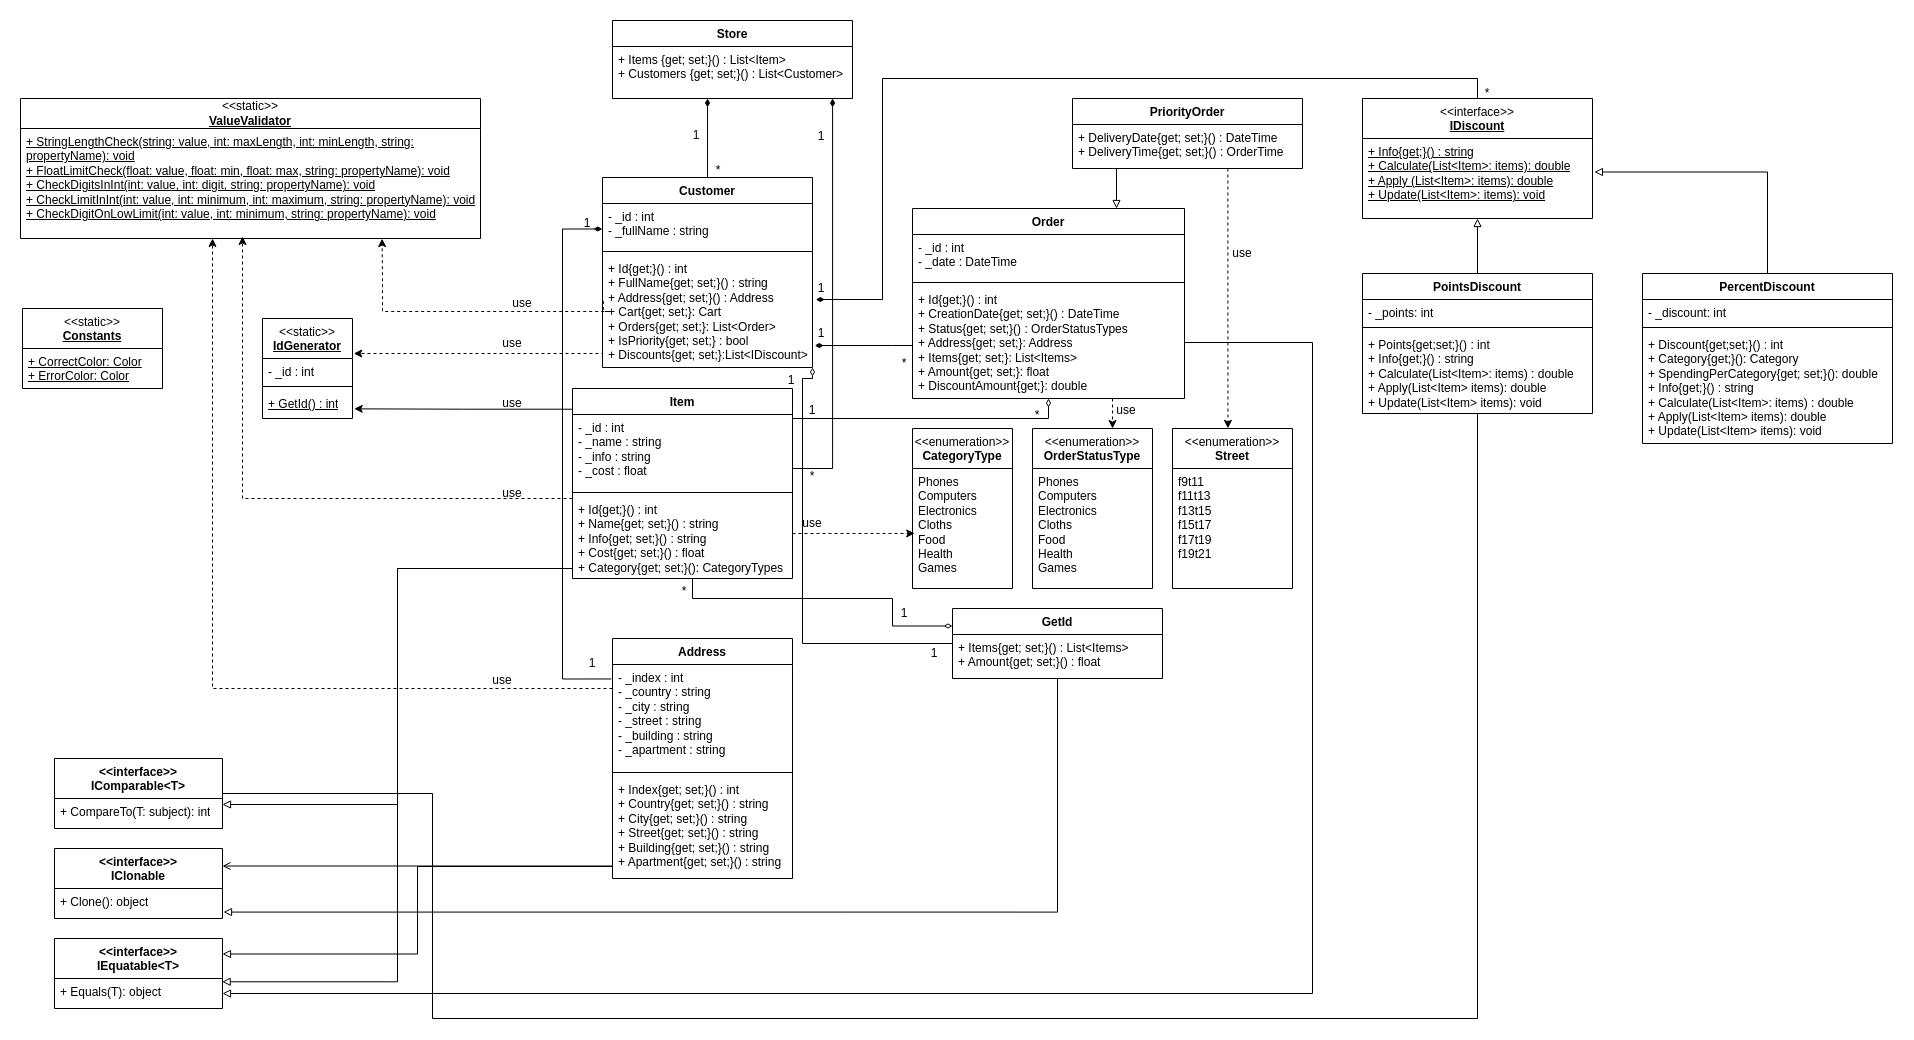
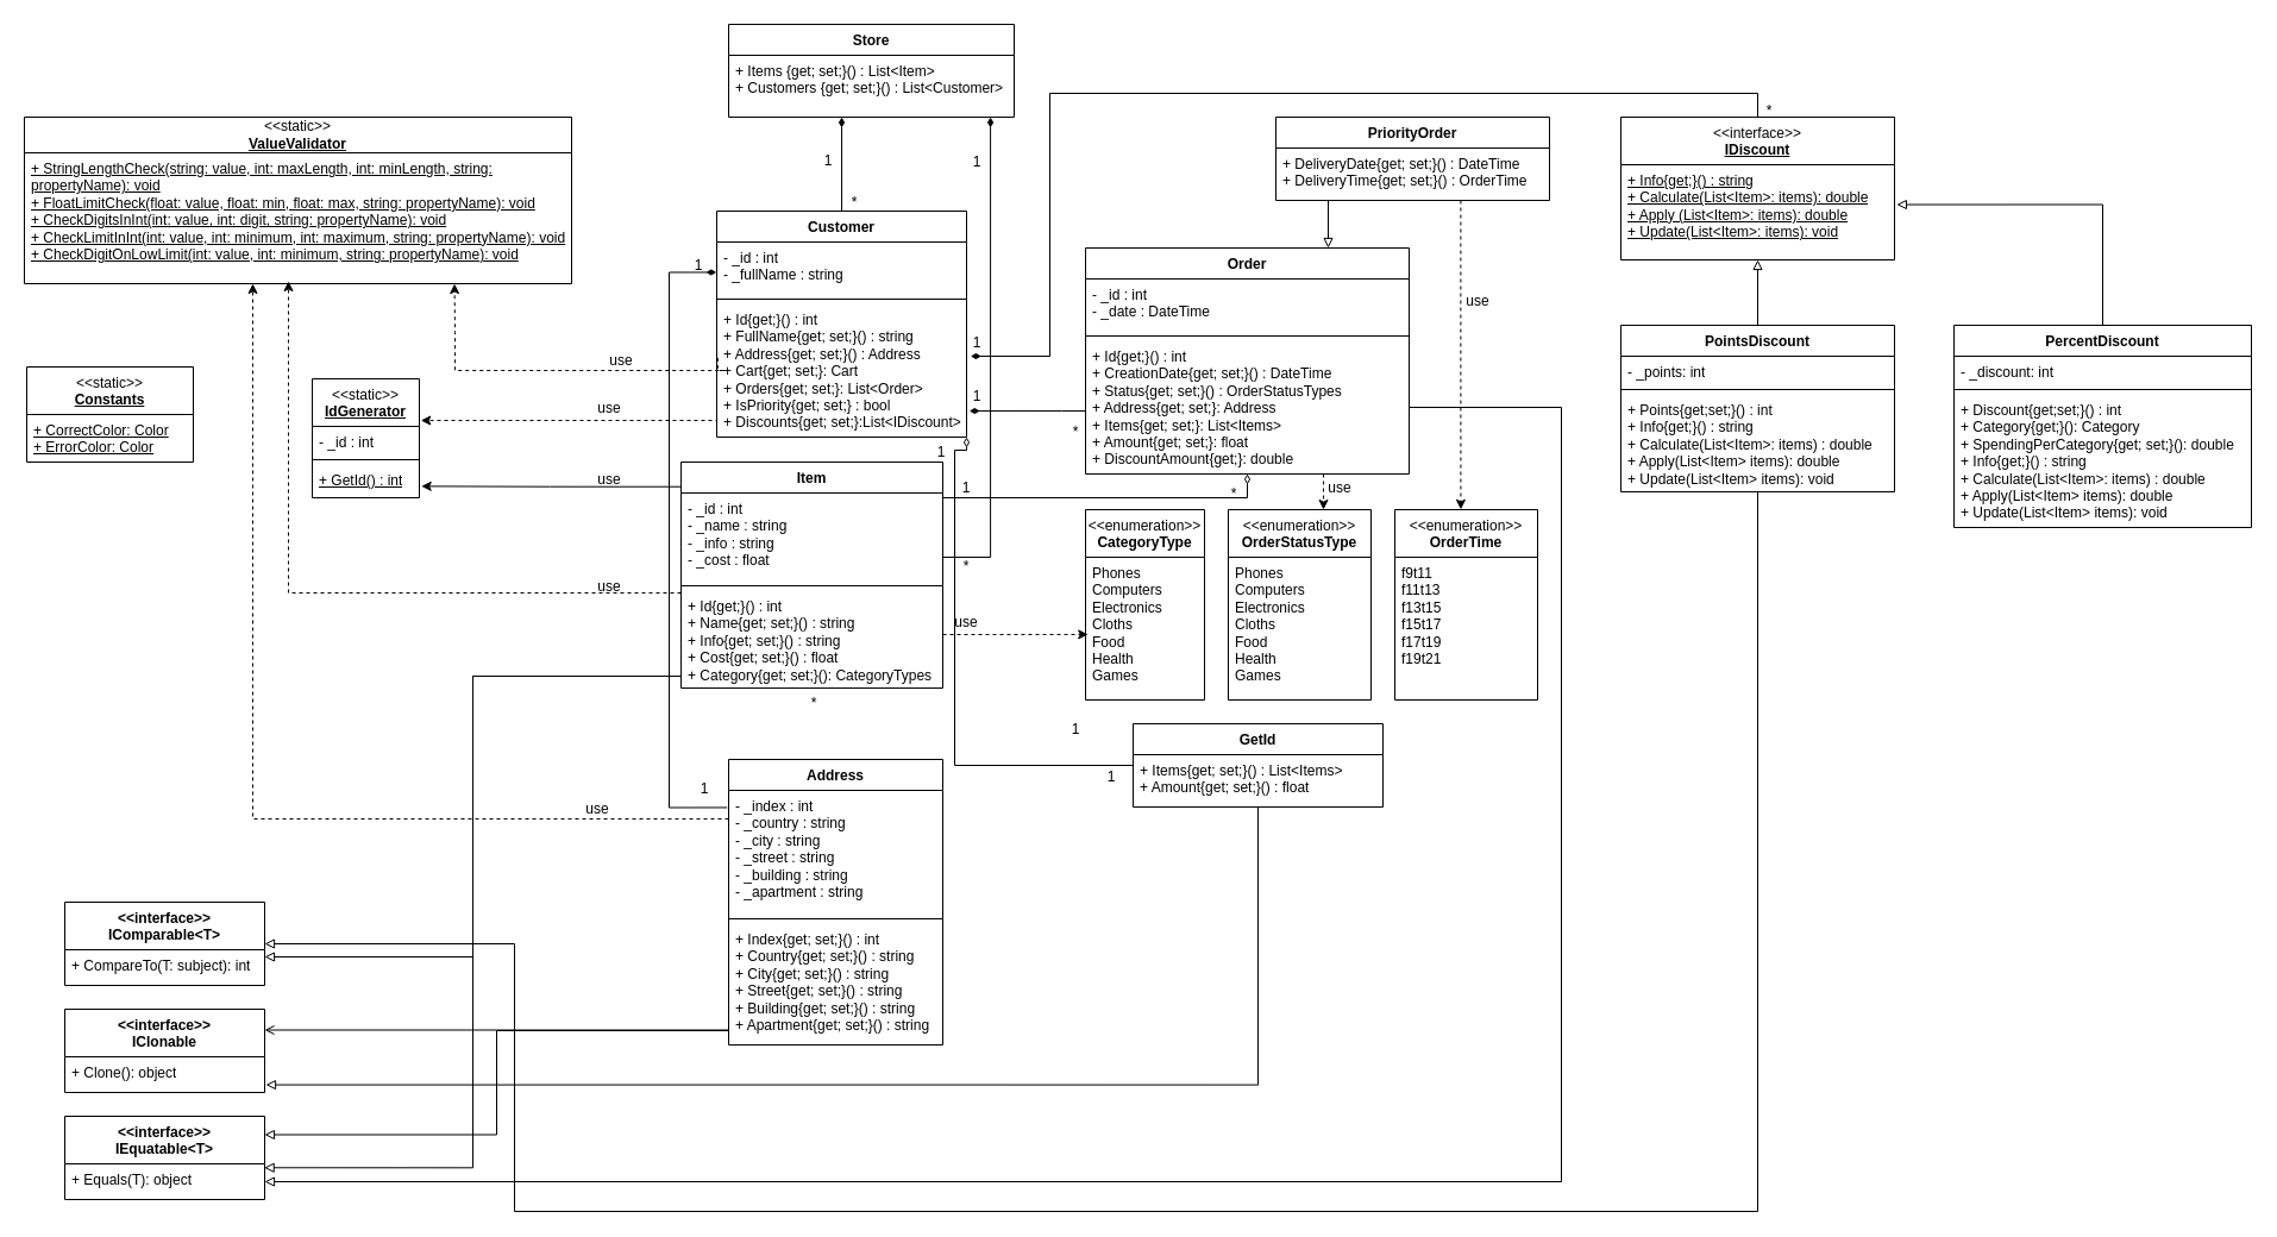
- <mxCell id="66" value="&lt;span style=&quot;font-weight: normal;&quot;&gt;&amp;lt;&amp;lt;enumeration&amp;gt;&amp;gt;&lt;/span&gt;&lt;br&gt;Street" style="swimlane;fontStyle=1;align=center;verticalAlign=top;childLayout=stackLayout;horizontal=1;startSize=40;horizontalStack=0;resizeParent=1;resizeParentMax=0;resizeLast=0;collapsible=1;marginBottom=0;whiteSpace=wrap;html=1;" parent="1" vertex="1"><mxGeometry x="1172" y="428" width="120" height="160" as="geometry" /></mxCell>
+ <mxCell id="66" value="&lt;span style=&quot;font-weight: normal;&quot;&gt;&amp;lt;&amp;lt;enumeration&amp;gt;&amp;gt;&lt;/span&gt;&lt;br&gt;OrderTime" style="swimlane;fontStyle=1;align=center;verticalAlign=top;childLayout=stackLayout;horizontal=1;startSize=40;horizontalStack=0;resizeParent=1;resizeParentMax=0;resizeLast=0;collapsible=1;marginBottom=0;whiteSpace=wrap;html=1;" parent="1" vertex="1"><mxGeometry x="1172" y="428" width="120" height="160" as="geometry" /></mxCell>
- <mxCell id="59" style="edgeStyle=orthogonalEdgeStyle;rounded=0;orthogonalLoop=1;jettySize=auto;html=1;entryX=0;entryY=0.25;entryDx=0;entryDy=0;endArrow=diamondThin;endFill=0;" parent="1" source="6" target="43" edge="1"><mxGeometry relative="1" as="geometry"><Array as="points"><mxPoint x="692" y="598" /><mxPoint x="892" y="598" /><mxPoint x="892" y="625" /></Array></mxGeometry></mxCell>
- <mxCell id="79" style="edgeStyle=orthogonalEdgeStyle;rounded=0;orthogonalLoop=1;jettySize=auto;html=1;entryX=1;entryY=0.5;entryDx=0;entryDy=0;endArrow=none;endFill=0;" edge="1" parent="1" source="80" target="93"><mxGeometry relative="1" as="geometry"><Array as="points"><mxPoint x="1477" y="1018" /><mxPoint x="432" y="1018" /><mxPoint x="432" y="793" /></Array></mxGeometry></mxCell>
+ <mxCell id="79" style="edgeStyle=orthogonalEdgeStyle;rounded=0;orthogonalLoop=1;jettySize=auto;html=1;entryX=1;entryY=0.5;entryDx=0;entryDy=0;endArrow=block;endFill=0;" edge="1" parent="1" source="80" target="93"><mxGeometry relative="1" as="geometry"><Array as="points"><mxPoint x="1477" y="1018" /><mxPoint x="432" y="1018" /><mxPoint x="432" y="793" /></Array></mxGeometry></mxCell>
